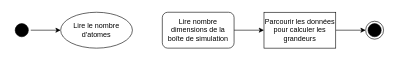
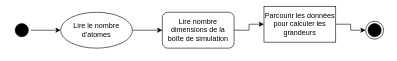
+ <mxCell id="5" style="edgeStyle=orthogonalEdgeStyle;rounded=0;orthogonalLoop=1;jettySize=auto;html=1;" parent="1" source="6" target="8" edge="1"><mxGeometry relative="1" as="geometry" /></mxCell>
- <mxCell id="10" value="Parcourir les données pour calculer les grandeurs" style="rounded=0;whiteSpace=wrap;html=1;strokeColor=#000000;" parent="1" vertex="1"><mxGeometry x="440" y="20" width="120" height="60" as="geometry" /></mxCell>
+ <mxCell id="10" value="Parcourir les données pour calculer les grandeurs" style="rounded=0;whiteSpace=wrap;html=1;strokeColor=#000000;" parent="1" vertex="1"><mxGeometry x="440" y="10" width="120" height="60" as="geometry" /></mxCell>
